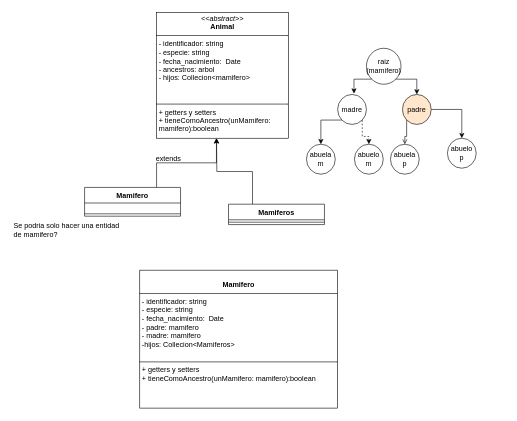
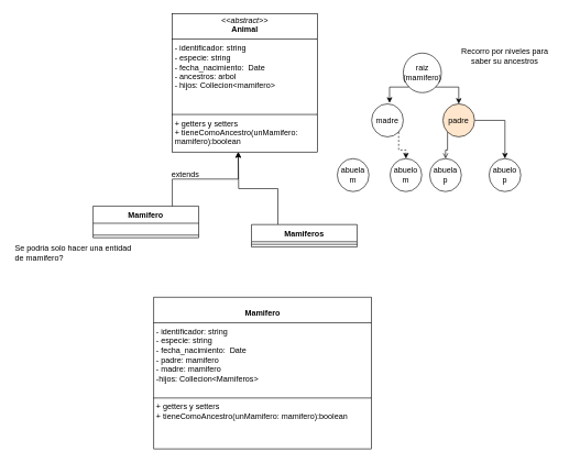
+ <mxCell id="22" value="Recorro por niveles para saber su ancestros" style="text;html=1;align=center;verticalAlign=middle;whiteSpace=wrap;rounded=0;" vertex="1" parent="1"><mxGeometry x="689" y="60" width="150" height="50" as="geometry" /></mxCell>
- <mxCell id="11" style="edgeStyle=orthogonalEdgeStyle;rounded=0;orthogonalLoop=1;jettySize=auto;html=1;exitX=0;exitY=1;exitDx=0;exitDy=0;entryX=0.5;entryY=0;entryDx=0;entryDy=0;" edge="1" parent="1" source="13" target="17"><mxGeometry relative="1" as="geometry" /></mxCell>
- <mxCell id="19" value="abuelo&lt;br&gt;p" style="ellipse;whiteSpace=wrap;html=1;" vertex="1" parent="1"><mxGeometry x="745" y="230" width="48" height="50" as="geometry" /></mxCell>
+ <mxCell id="19" value="abuelo&lt;br&gt;p" style="ellipse;whiteSpace=wrap;html=1;" vertex="1" parent="1"><mxGeometry x="740" y="240" width="48" height="50" as="geometry" /></mxCell>
